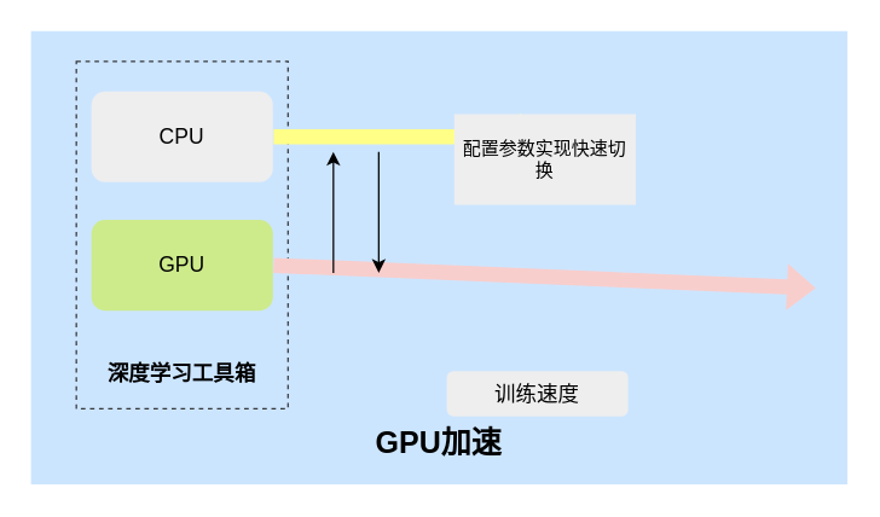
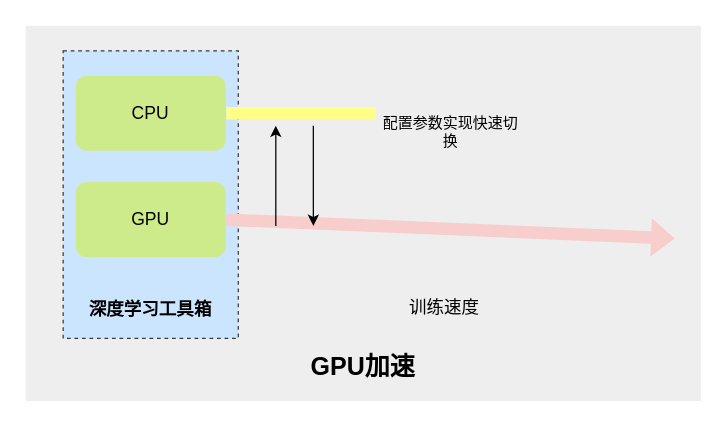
- <mxCell id="4" value="CPU" style="rounded=1;whiteSpace=wrap;html=1;fontSize=14;fillColor=#eeeeee;strokeColor=none;" parent="1" vertex="1"><mxGeometry x="60" y="60" width="120" height="60" as="geometry" /></mxCell>
+ <mxCell id="4" value="CPU" style="rounded=1;whiteSpace=wrap;html=1;fontSize=14;fillColor=#cdeb8b;strokeColor=none;" parent="1" vertex="1"><mxGeometry x="60" y="60" width="120" height="60" as="geometry" /></mxCell>
- <mxCell id="2" value="&lt;br&gt;&lt;br&gt;&lt;br&gt;&lt;br&gt;&lt;br&gt;&lt;br&gt;&lt;br&gt;&lt;br&gt;&lt;br&gt;&lt;br&gt;&lt;br&gt;&lt;br&gt;&lt;br&gt;&lt;br&gt;&lt;br&gt;&lt;br&gt;&lt;br&gt;&lt;font style=&quot;font-size: 20px&quot;&gt;&lt;b&gt;GPU加速&lt;/b&gt;&lt;/font&gt;" style="rounded=0;whiteSpace=wrap;html=1;strokeColor=none;fillColor=#cce5ff;" parent="1" vertex="1"><mxGeometry x="20" y="20" width="540" height="300" as="geometry" /></mxCell>
+ <mxCell id="2" value="&lt;br&gt;&lt;br&gt;&lt;br&gt;&lt;br&gt;&lt;br&gt;&lt;br&gt;&lt;br&gt;&lt;br&gt;&lt;br&gt;&lt;br&gt;&lt;br&gt;&lt;br&gt;&lt;br&gt;&lt;br&gt;&lt;br&gt;&lt;br&gt;&lt;br&gt;&lt;font style=&quot;font-size: 20px&quot;&gt;&lt;b&gt;GPU加速&lt;/b&gt;&lt;/font&gt;" style="rounded=0;whiteSpace=wrap;html=1;strokeColor=none;fillColor=#eeeeee;" parent="1" vertex="1"><mxGeometry x="20" y="20" width="540" height="300" as="geometry" /></mxCell>
- <mxCell id="8" value="训练速度" style="rounded=1;whiteSpace=wrap;html=1;strokeColor=none;fontSize=14;fillColor=#eeeeee;" parent="1" vertex="1"><mxGeometry x="295" y="245" width="120" height="30" as="geometry" /></mxCell>
+ <mxCell id="8" value="训练速度" style="rounded=1;whiteSpace=wrap;html=1;strokeColor=none;fontSize=14;fillColor=#eeeeee;" parent="1" vertex="1"><mxGeometry x="295" y="230" width="120" height="30" as="geometry" /></mxCell>
